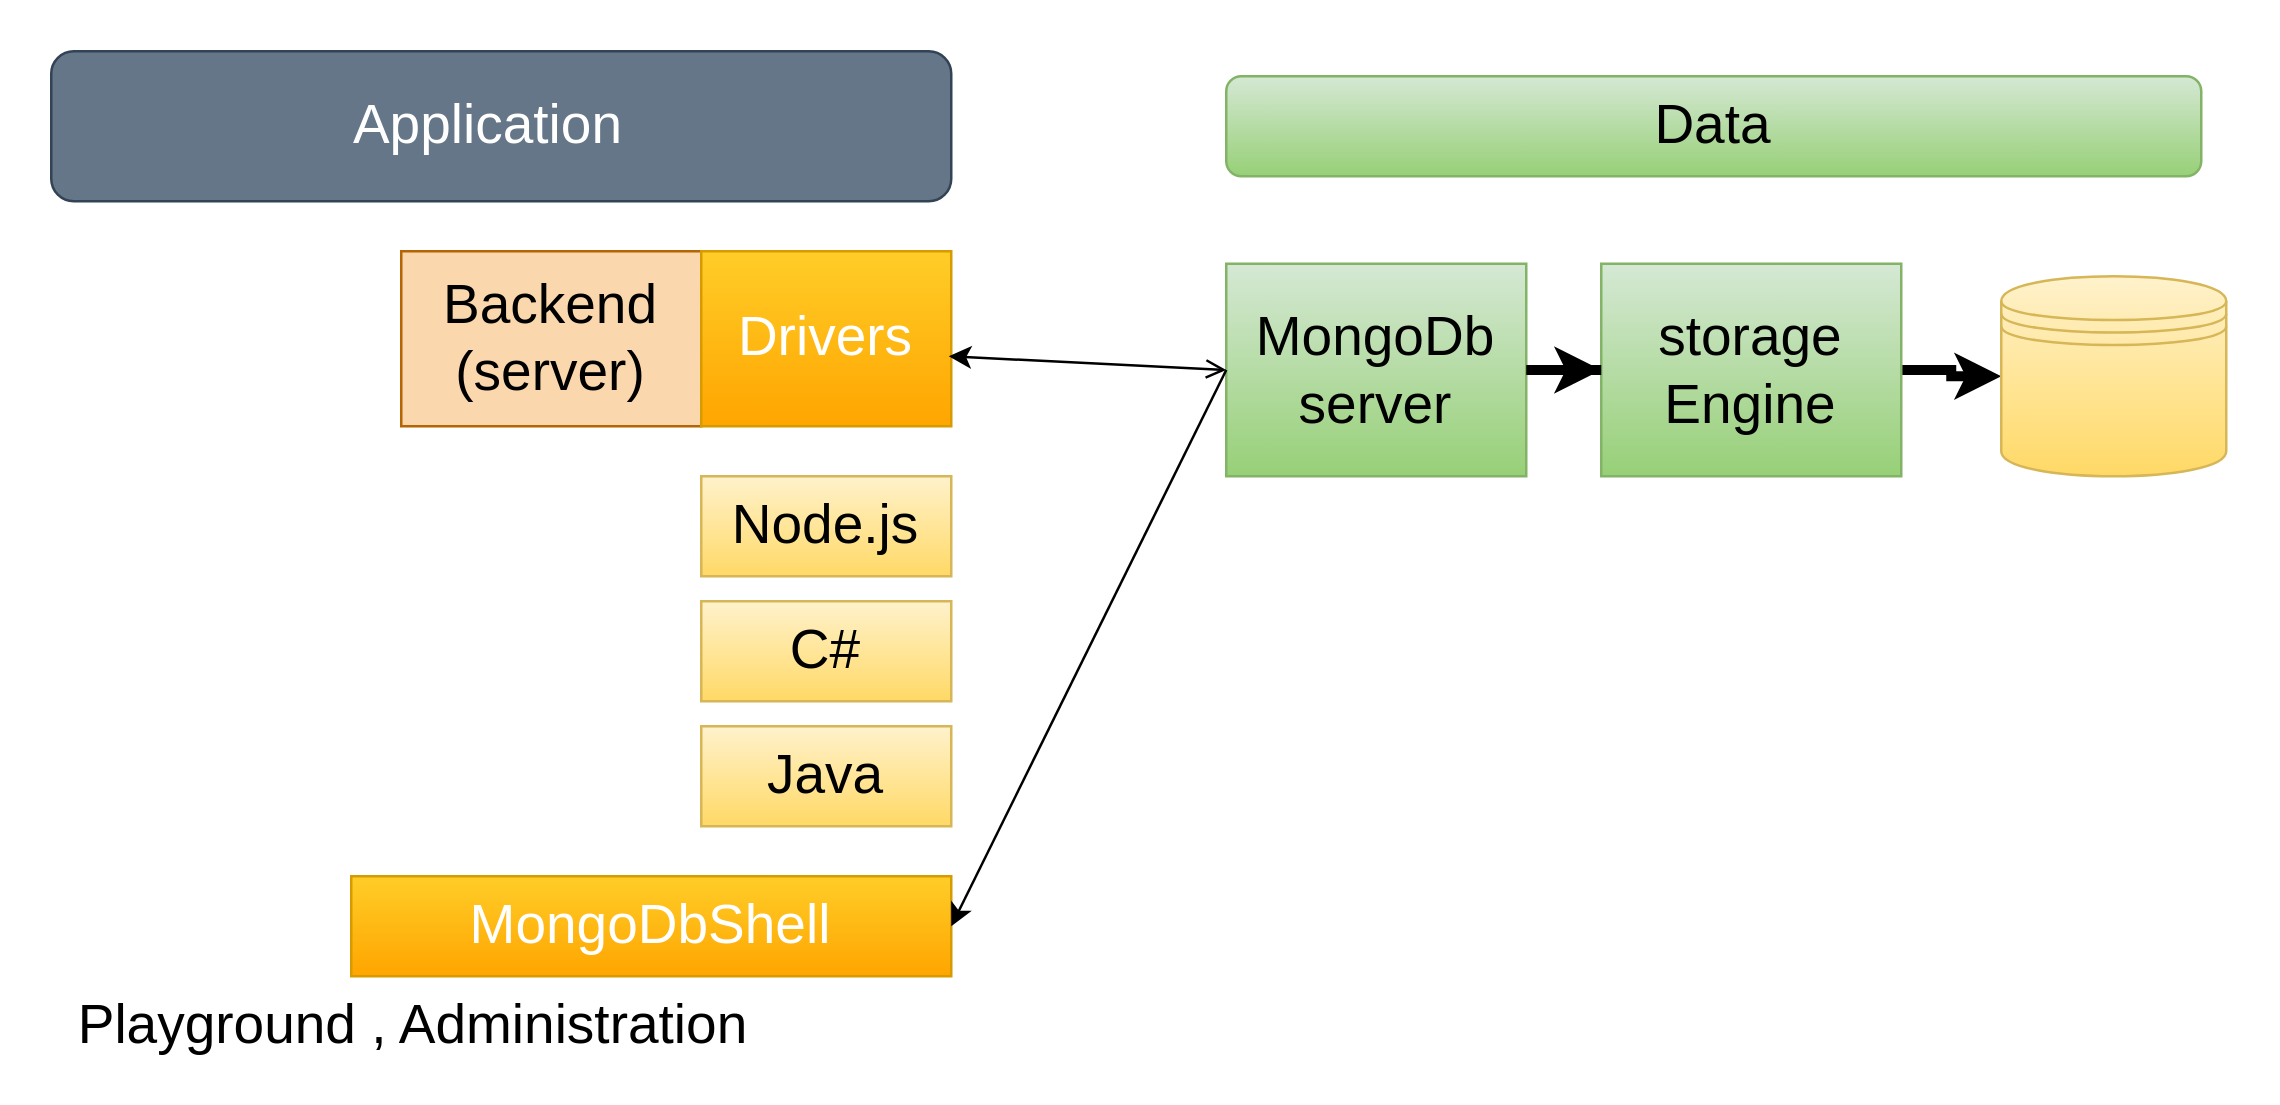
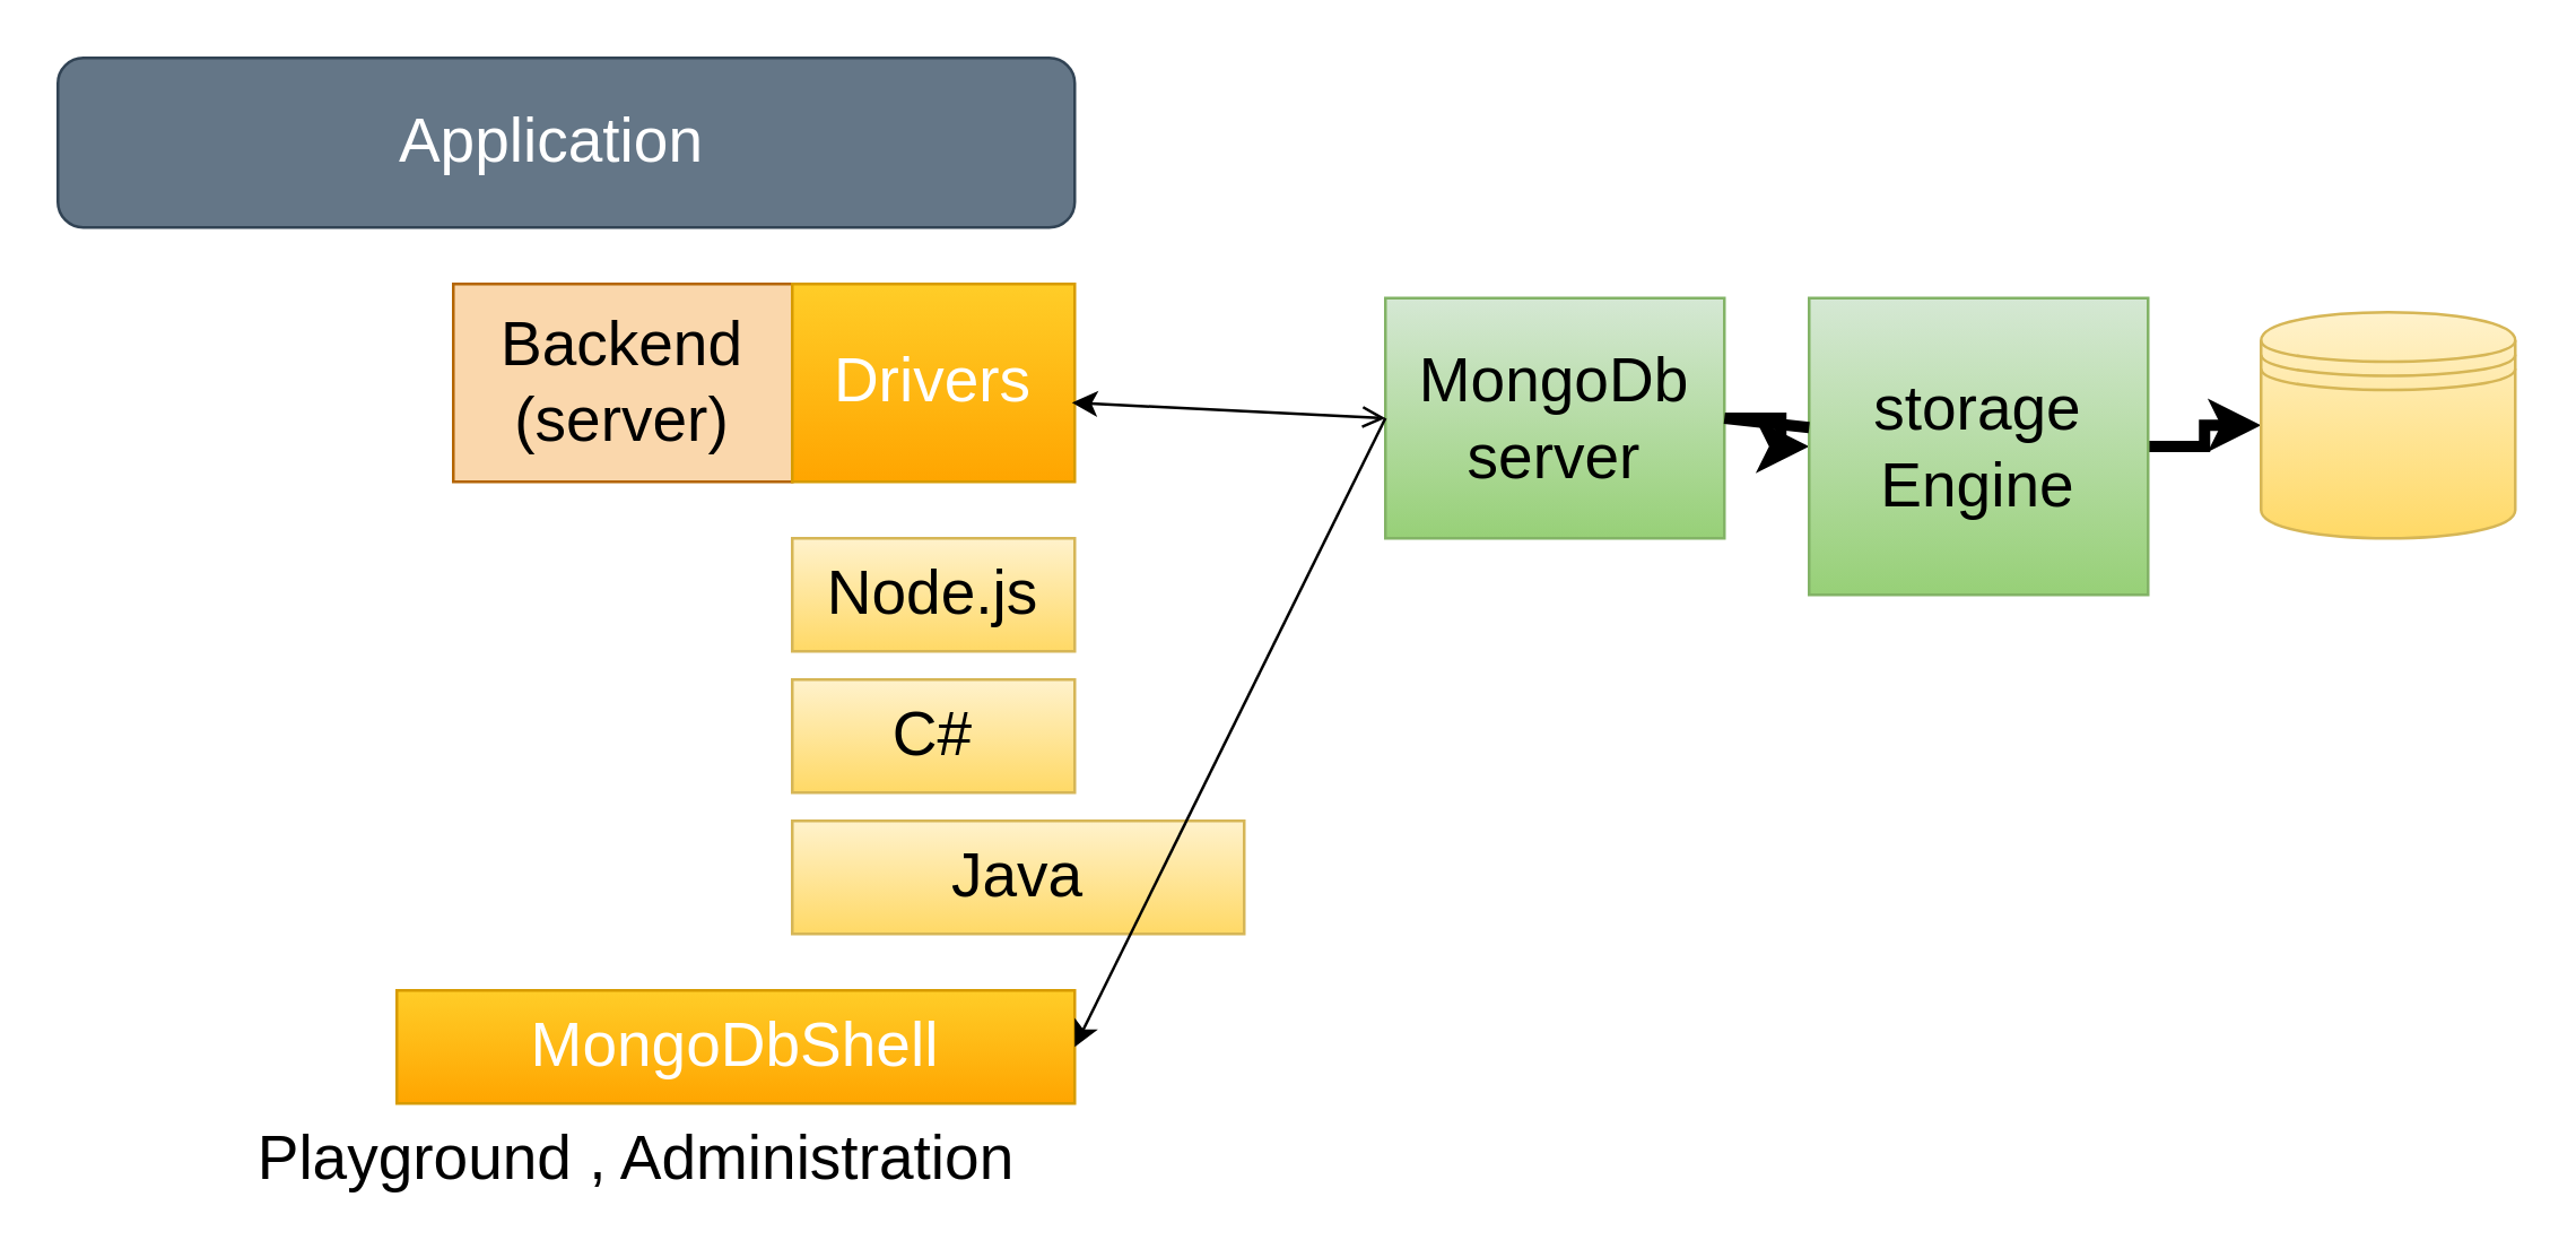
- <mxCell id="9" value="Data" style="rounded=1;whiteSpace=wrap;html=1;fontSize=22;fillColor=#d5e8d4;strokeColor=#82b366;shadow=0;gradientColor=#97d077;" parent="1" vertex="1"><mxGeometry x="490" y="30" width="390" height="40" as="geometry" /></mxCell>
- <mxCell id="13" value="storage Engine" style="rounded=0;whiteSpace=wrap;html=1;shadow=0;fontSize=22;fillColor=#d5e8d4;strokeColor=#82b366;gradientColor=#97d077;" parent="1" vertex="1"><mxGeometry x="640" y="105" width="120" height="85" as="geometry" /></mxCell>
+ <mxCell id="13" value="storage Engine" style="rounded=0;whiteSpace=wrap;html=1;shadow=0;fontSize=22;fillColor=#d5e8d4;strokeColor=#82b366;gradientColor=#97d077;" parent="1" vertex="1"><mxGeometry x="640" y="105" width="120" height="105" as="geometry" /></mxCell>
- <mxCell id="7" value="Java" style="rounded=0;whiteSpace=wrap;html=1;fontSize=22;fillColor=#fff2cc;strokeColor=#d6b656;gradientColor=#ffd966;" parent="1" vertex="1"><mxGeometry x="280" y="290" width="100" height="40" as="geometry" /></mxCell>
+ <mxCell id="7" value="Java" style="rounded=0;whiteSpace=wrap;html=1;fontSize=22;fillColor=#fff2cc;strokeColor=#d6b656;gradientColor=#ffd966;" parent="1" vertex="1"><mxGeometry x="280" y="290" width="160" height="40" as="geometry" /></mxCell>
- <mxCell id="17" value="&lt;font&gt;Playground , Administration&lt;/font&gt;" style="text;html=1;strokeColor=none;fillColor=none;align=center;verticalAlign=middle;whiteSpace=wrap;rounded=0;shadow=0;fontSize=22;" parent="1" vertex="1"><mxGeometry x="10" y="400" width="310" height="20" as="geometry" /></mxCell>
+ <mxCell id="17" value="&lt;font&gt;Playground , Administration&lt;/font&gt;" style="text;html=1;strokeColor=none;fillColor=none;align=center;verticalAlign=middle;whiteSpace=wrap;rounded=0;shadow=0;fontSize=22;" parent="1" vertex="1"><mxGeometry x="70" y="400" width="310" height="20" as="geometry" /></mxCell>
